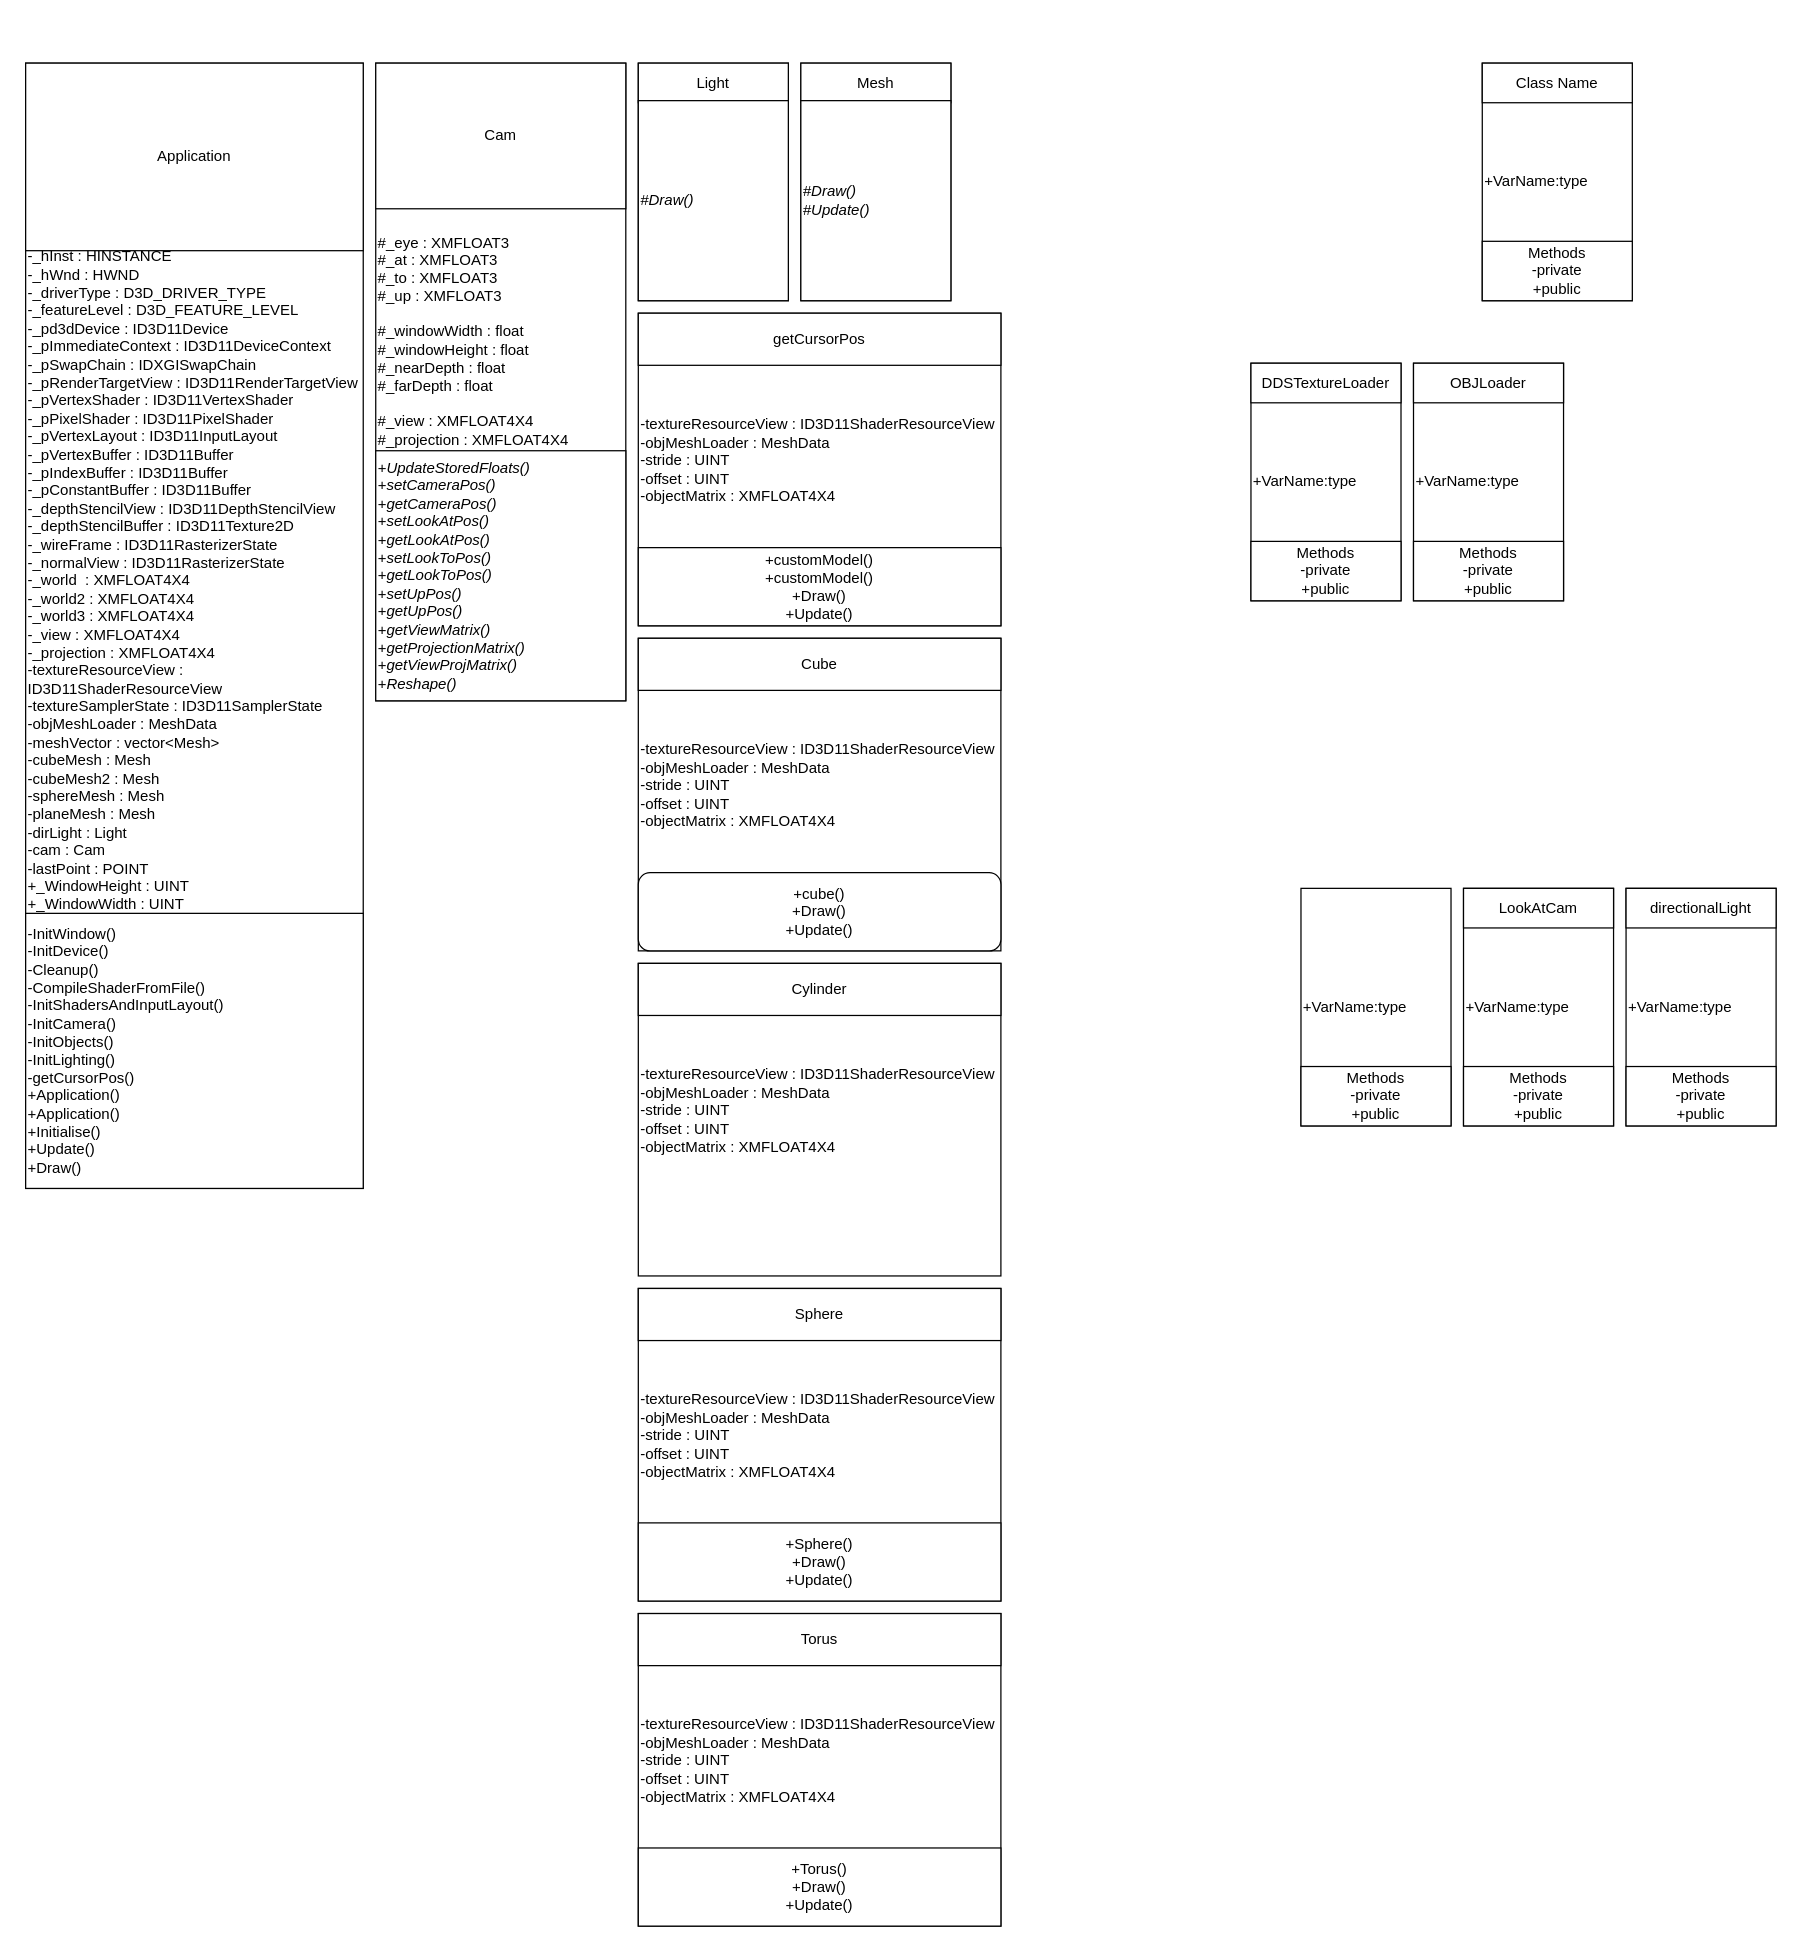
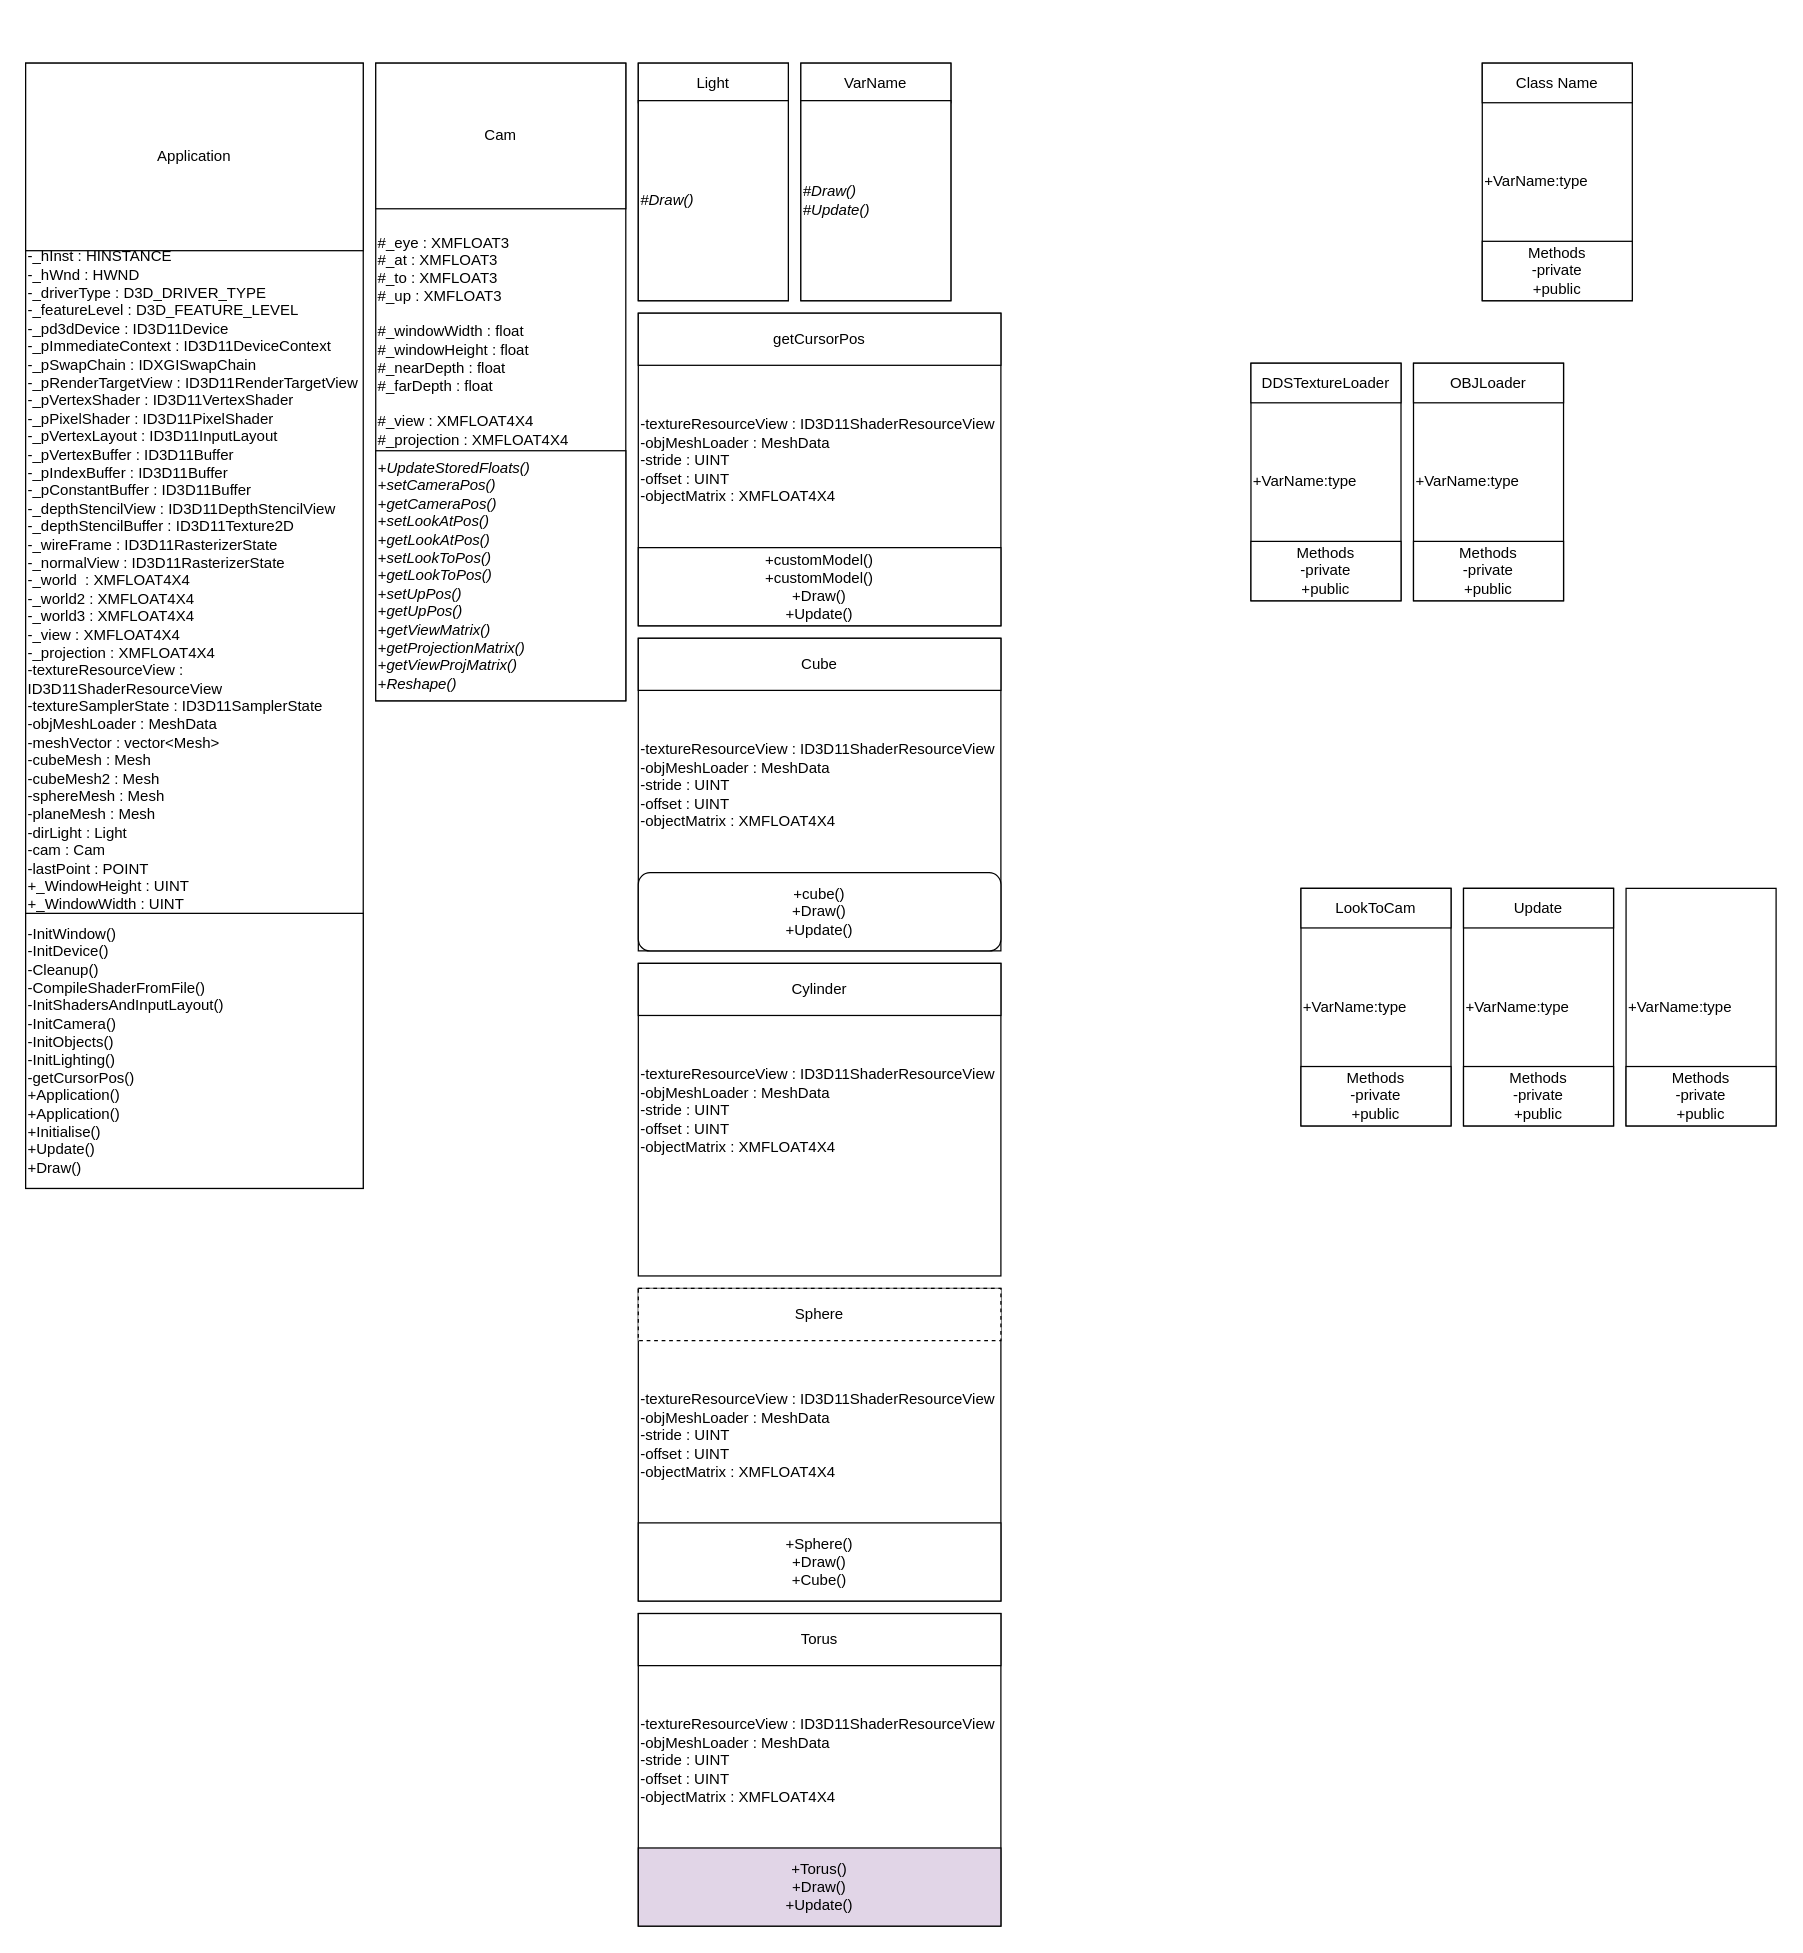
- <mxCell id="25" value="Mesh" style="rounded=0;whiteSpace=wrap;html=1;" vertex="1" parent="23"><mxGeometry width="120" height="31.667" as="geometry" /></mxCell>
+ <mxCell id="25" value="VarName" style="rounded=0;whiteSpace=wrap;html=1;" vertex="1" parent="23"><mxGeometry width="120" height="31.667" as="geometry" /></mxCell>
+ <mxCell id="41" value="LookToCam" style="rounded=0;whiteSpace=wrap;html=1;" vertex="1" parent="39"><mxGeometry width="120" height="31.667" as="geometry" /></mxCell>
- <mxCell id="37" value="LookAtCam" style="rounded=0;whiteSpace=wrap;html=1;" vertex="1" parent="35"><mxGeometry width="120" height="31.667" as="geometry" /></mxCell>
+ <mxCell id="37" value="Update" style="rounded=0;whiteSpace=wrap;html=1;" vertex="1" parent="35"><mxGeometry width="120" height="31.667" as="geometry" /></mxCell>
- <mxCell id="33" value="directionalLight" style="rounded=0;whiteSpace=wrap;html=1;" vertex="1" parent="31"><mxGeometry width="120" height="31.667" as="geometry" /></mxCell>
- <mxCell id="56" value="Sphere" style="rounded=0;whiteSpace=wrap;html=1;" vertex="1" parent="54"><mxGeometry width="290" height="41.667" as="geometry" /></mxCell>
+ <mxCell id="56" value="Sphere" style="rounded=0;whiteSpace=wrap;html=1;dashed=1;" vertex="1" parent="54"><mxGeometry width="290" height="41.667" as="geometry" /></mxCell>
- <mxCell id="57" value="&lt;div&gt;+Sphere()&lt;/div&gt;&lt;div&gt;+Draw()&lt;/div&gt;&lt;div&gt;+Update()&lt;/div&gt;" style="rounded=0;whiteSpace=wrap;html=1;" vertex="1" parent="54"><mxGeometry y="187.5" width="290" height="62.5" as="geometry" /></mxCell>
+ <mxCell id="57" value="&lt;div&gt;+Sphere()&lt;/div&gt;&lt;div&gt;+Draw()&lt;/div&gt;&lt;div&gt;+Cube()&lt;/div&gt;" style="rounded=0;whiteSpace=wrap;html=1;" vertex="1" parent="54"><mxGeometry y="187.5" width="290" height="62.5" as="geometry" /></mxCell>
- <mxCell id="61" value="&lt;div&gt;+Torus()&lt;/div&gt;&lt;div&gt;+Draw()&lt;/div&gt;&lt;div&gt;+Update()&lt;/div&gt;" style="rounded=0;whiteSpace=wrap;html=1;" vertex="1" parent="58"><mxGeometry y="187.5" width="290" height="62.5" as="geometry" /></mxCell>
+ <mxCell id="61" value="&lt;div&gt;+Torus()&lt;/div&gt;&lt;div&gt;+Draw()&lt;/div&gt;&lt;div&gt;+Update()&lt;/div&gt;" style="rounded=0;whiteSpace=wrap;html=1;fillColor=#e1d5e7;" vertex="1" parent="58"><mxGeometry y="187.5" width="290" height="62.5" as="geometry" /></mxCell>
